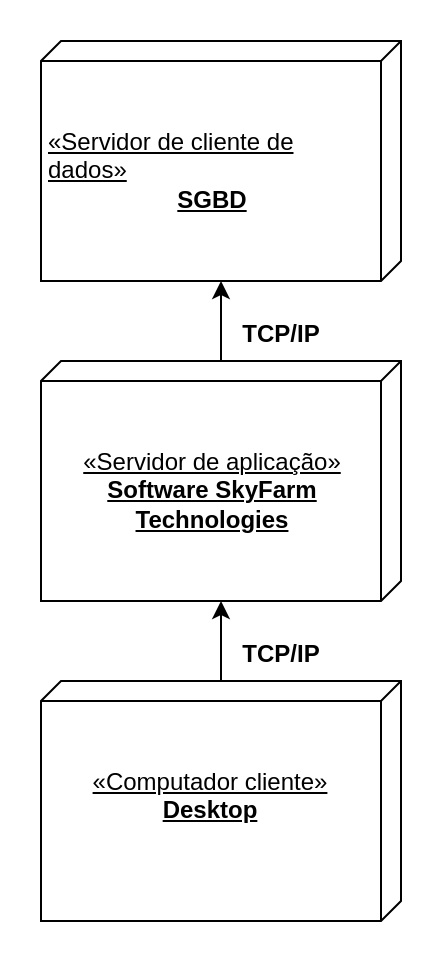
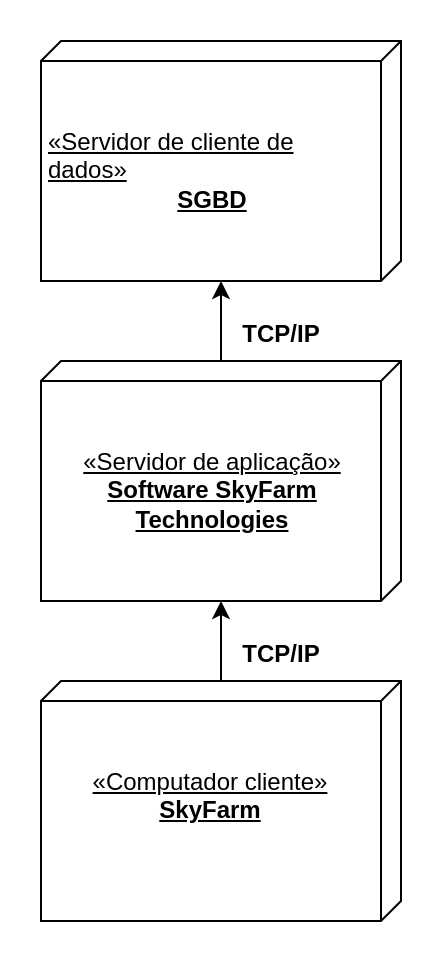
- <mxCell id="7" value="&lt;div style=&quot;&quot;&gt;&lt;div style=&quot;&quot;&gt;&lt;span style=&quot;background-color: initial;&quot;&gt;&lt;br&gt;&lt;/span&gt;&lt;/div&gt;&lt;div style=&quot;&quot;&gt;&lt;span style=&quot;background-color: initial;&quot;&gt;&lt;br&gt;&lt;/span&gt;&lt;/div&gt;&lt;div style=&quot;&quot;&gt;&lt;span style=&quot;background-color: initial;&quot;&gt;«Computador cliente»&lt;/span&gt;&lt;/div&gt;&lt;b&gt;&lt;div style=&quot;&quot;&gt;&lt;b style=&quot;background-color: initial;&quot;&gt;Desktop&lt;/b&gt;&lt;/div&gt;&lt;/b&gt;&lt;/div&gt;" style="verticalAlign=top;align=center;spacingTop=8;spacingLeft=2;spacingRight=12;shape=cube;size=10;direction=south;fontStyle=4;html=1;whiteSpace=wrap;" vertex="1" parent="1"><mxGeometry x="20" y="340" width="180" height="120" as="geometry" /></mxCell>
+ <mxCell id="7" value="&lt;div style=&quot;&quot;&gt;&lt;div style=&quot;&quot;&gt;&lt;span style=&quot;background-color: initial;&quot;&gt;&lt;br&gt;&lt;/span&gt;&lt;/div&gt;&lt;div style=&quot;&quot;&gt;&lt;span style=&quot;background-color: initial;&quot;&gt;&lt;br&gt;&lt;/span&gt;&lt;/div&gt;&lt;div style=&quot;&quot;&gt;&lt;span style=&quot;background-color: initial;&quot;&gt;«Computador cliente»&lt;/span&gt;&lt;/div&gt;&lt;b&gt;&lt;div style=&quot;&quot;&gt;&lt;b style=&quot;background-color: initial;&quot;&gt;SkyFarm&lt;/b&gt;&lt;/div&gt;&lt;/b&gt;&lt;/div&gt;" style="verticalAlign=top;align=center;spacingTop=8;spacingLeft=2;spacingRight=12;shape=cube;size=10;direction=south;fontStyle=4;html=1;whiteSpace=wrap;" vertex="1" parent="1"><mxGeometry x="20" y="340" width="180" height="120" as="geometry" /></mxCell>
